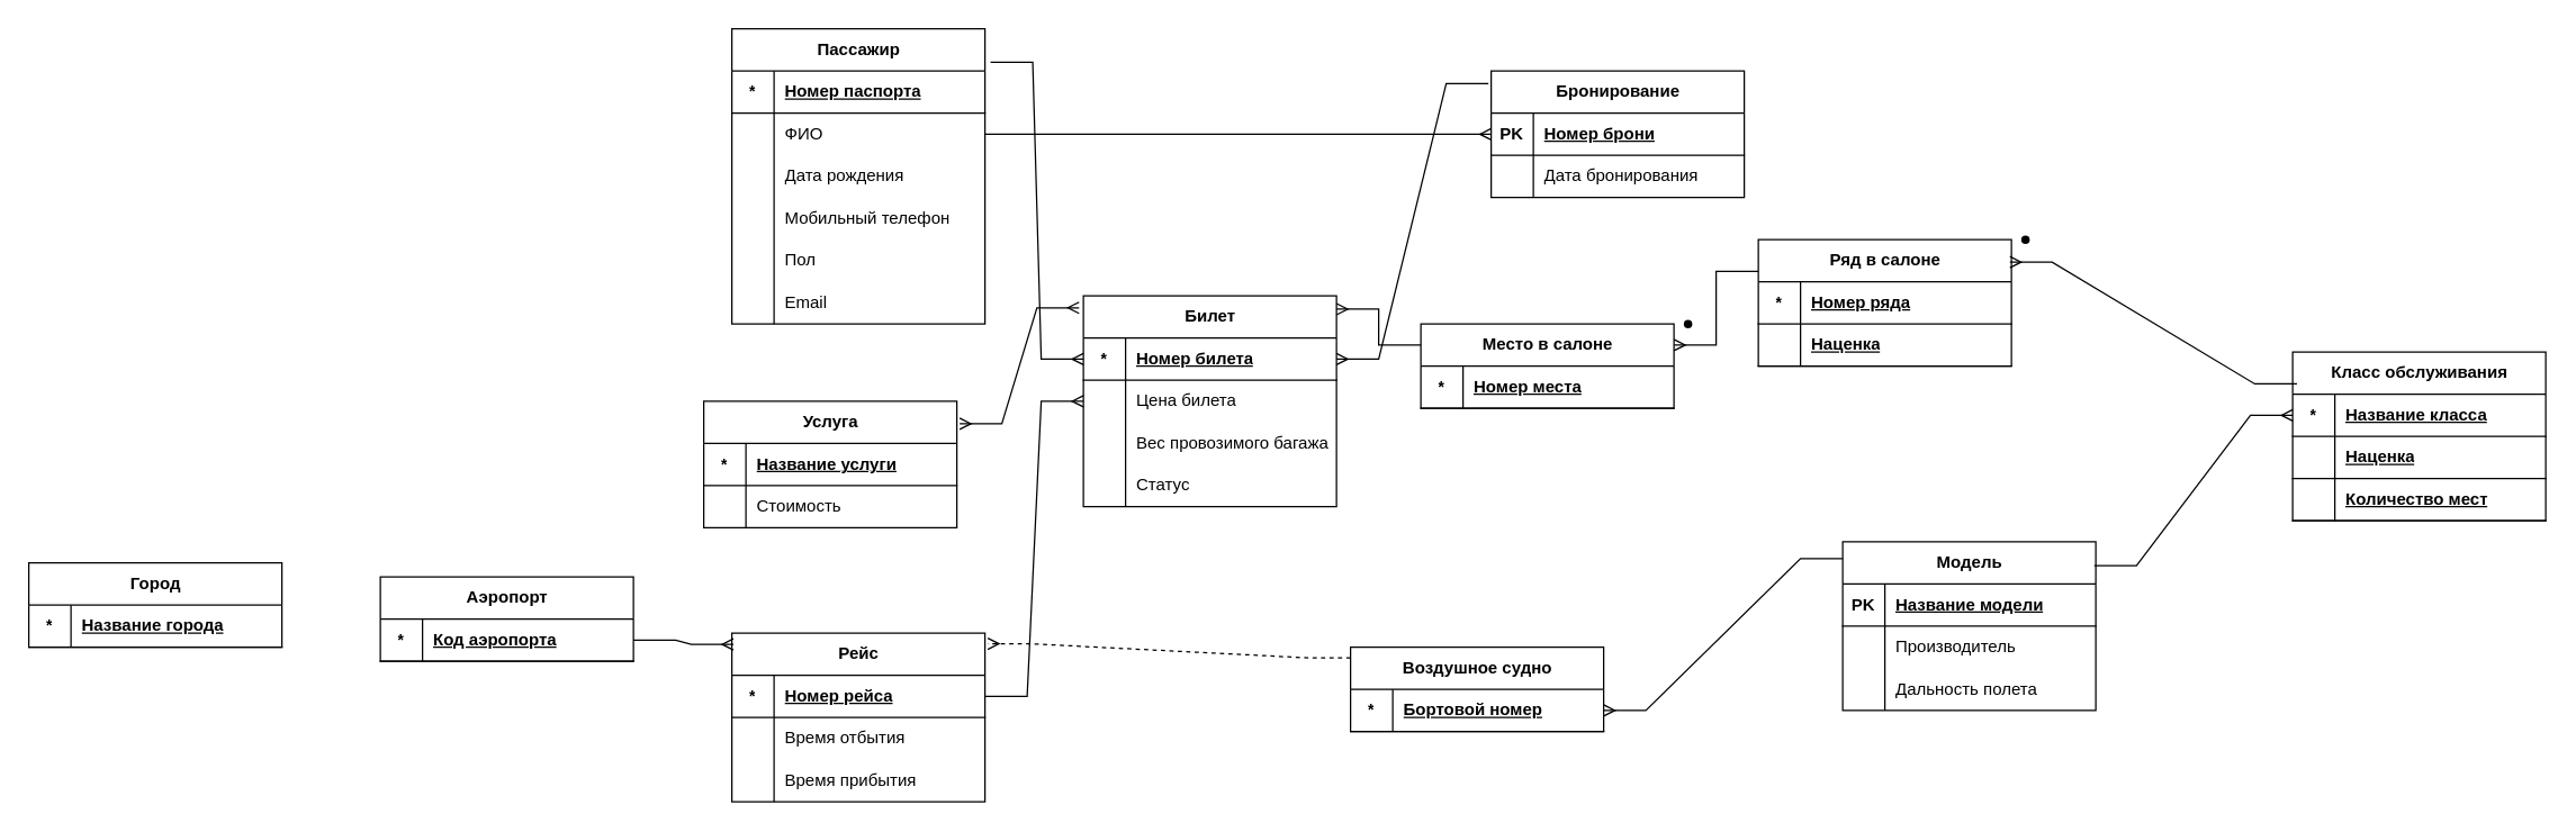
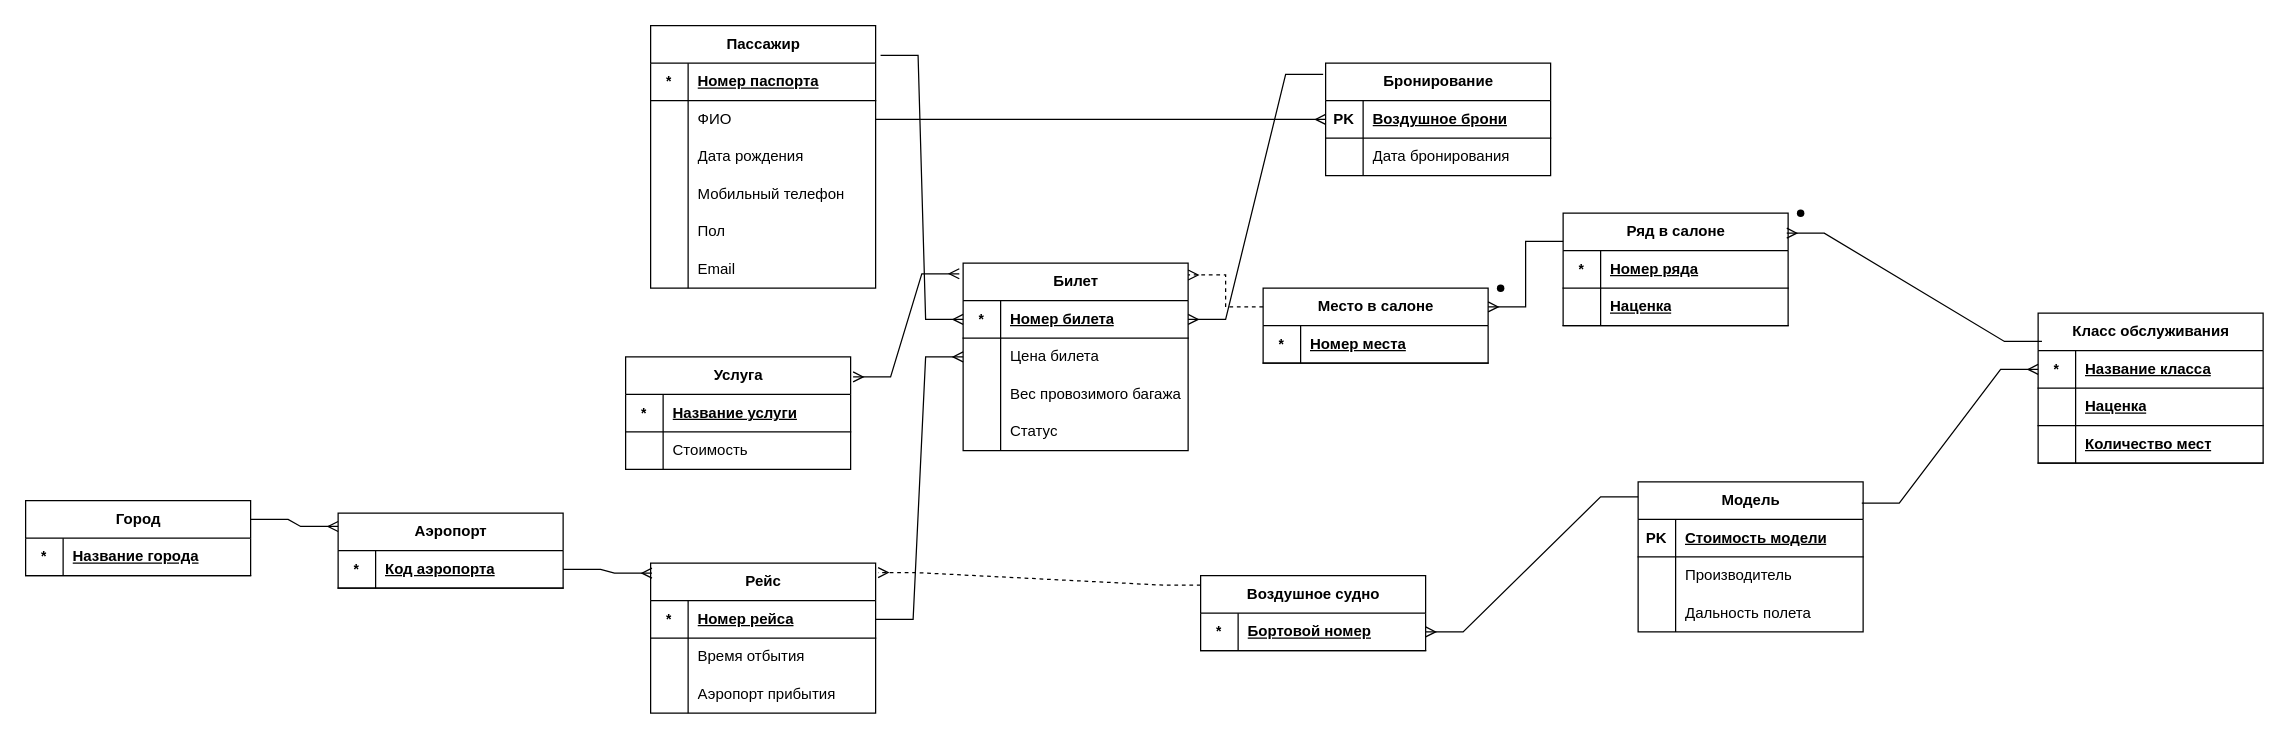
- <mxCell id="105" value="Номер брони" style="shape=partialRectangle;connectable=0;fillColor=none;top=0;left=0;bottom=0;right=0;align=left;spacingLeft=6;fontStyle=5;overflow=hidden;whiteSpace=wrap;html=1;" parent="103" vertex="1"><mxGeometry x="30" width="150" height="30" as="geometry"><mxRectangle width="150" height="30" as="alternateBounds" /></mxGeometry></mxCell>
+ <mxCell id="105" value="Воздушное брони" style="shape=partialRectangle;connectable=0;fillColor=none;top=0;left=0;bottom=0;right=0;align=left;spacingLeft=6;fontStyle=5;overflow=hidden;whiteSpace=wrap;html=1;" parent="103" vertex="1"><mxGeometry x="30" width="150" height="30" as="geometry"><mxRectangle width="150" height="30" as="alternateBounds" /></mxGeometry></mxCell>
- <mxCell id="19" value="" style="edgeStyle=entityRelationEdgeStyle;fontSize=12;html=1;endArrow=ERmany;rounded=0;exitX=0;exitY=0.25;exitDx=0;exitDy=0;entryX=1;entryY=0.063;entryDx=0;entryDy=0;entryPerimeter=0;" parent="1" source="15" target="2" edge="1"><mxGeometry width="100" height="100" relative="1" as="geometry"><mxPoint x="1150" y="440" as="sourcePoint" /><mxPoint x="1250" y="340" as="targetPoint" /></mxGeometry></mxCell>
+ <mxCell id="19" value="" style="edgeStyle=entityRelationEdgeStyle;fontSize=12;html=1;endArrow=ERmany;rounded=0;exitX=0;exitY=0.25;exitDx=0;exitDy=0;entryX=1;entryY=0.063;entryDx=0;entryDy=0;entryPerimeter=0;dashed=1;" parent="1" source="15" target="2" edge="1"><mxGeometry width="100" height="100" relative="1" as="geometry"><mxPoint x="1150" y="440" as="sourcePoint" /><mxPoint x="1250" y="340" as="targetPoint" /></mxGeometry></mxCell>
+ <mxCell id="114" value="" style="edgeStyle=entityRelationEdgeStyle;fontSize=12;html=1;endArrow=ERmany;rounded=0;exitX=1;exitY=0.25;exitDx=0;exitDy=0;entryX=0;entryY=0.178;entryDx=0;entryDy=0;entryPerimeter=0;" parent="1" source="110" target="56" edge="1"><mxGeometry width="100" height="100" relative="1" as="geometry"><mxPoint x="400" y="420" as="sourcePoint" /><mxPoint x="500" y="320" as="targetPoint" /></mxGeometry></mxCell>
- <mxCell id="93" value="Название модели" style="shape=partialRectangle;connectable=0;fillColor=none;top=0;left=0;bottom=0;right=0;align=left;spacingLeft=6;fontStyle=5;overflow=hidden;whiteSpace=wrap;html=1;" parent="91" vertex="1"><mxGeometry x="30" width="150" height="30" as="geometry"><mxRectangle width="150" height="30" as="alternateBounds" /></mxGeometry></mxCell>
+ <mxCell id="93" value="Стоимость модели" style="shape=partialRectangle;connectable=0;fillColor=none;top=0;left=0;bottom=0;right=0;align=left;spacingLeft=6;fontStyle=5;overflow=hidden;whiteSpace=wrap;html=1;" parent="91" vertex="1"><mxGeometry x="30" width="150" height="30" as="geometry"><mxRectangle width="150" height="30" as="alternateBounds" /></mxGeometry></mxCell>
- <mxCell id="54" value="Время прибытия" style="shape=partialRectangle;connectable=0;fillColor=none;top=0;left=0;bottom=0;right=0;align=left;spacingLeft=6;overflow=hidden;whiteSpace=wrap;html=1;" parent="52" vertex="1"><mxGeometry x="30" width="150" height="30" as="geometry"><mxRectangle width="150" height="30" as="alternateBounds" /></mxGeometry></mxCell>
+ <mxCell id="54" value="Аэропорт прибытия" style="shape=partialRectangle;connectable=0;fillColor=none;top=0;left=0;bottom=0;right=0;align=left;spacingLeft=6;overflow=hidden;whiteSpace=wrap;html=1;" parent="52" vertex="1"><mxGeometry x="30" width="150" height="30" as="geometry"><mxRectangle width="150" height="30" as="alternateBounds" /></mxGeometry></mxCell>
